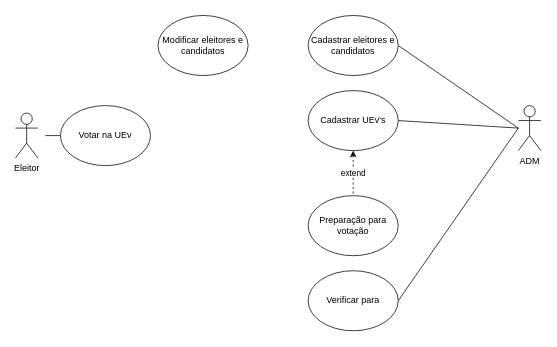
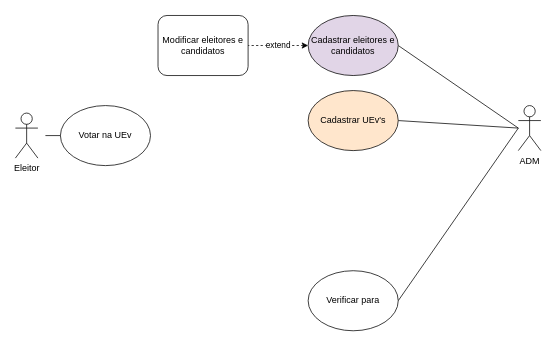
- <mxCell id="13" value="Modificar eleitores e candidatos" style="ellipse;whiteSpace=wrap;html=1;" vertex="1" parent="1"><mxGeometry x="210" y="20" width="120" height="80" as="geometry" /></mxCell>
+ <mxCell id="13" value="Modificar eleitores e candidatos" style="whiteSpace=wrap;html=1;rounded=1;" vertex="1" parent="1"><mxGeometry x="210" y="20" width="120" height="80" as="geometry" /></mxCell>
+ <mxCell id="4" value="extend" style="edgeStyle=orthogonalEdgeStyle;rounded=0;orthogonalLoop=1;jettySize=auto;html=1;exitX=0;exitY=0.5;exitDx=0;exitDy=0;entryX=1;entryY=0.5;entryDx=0;entryDy=0;dashed=1;endArrow=none;endFill=0;startArrow=classic;startFill=1;" edge="1" parent="1" source="6" target="13"><mxGeometry relative="1" as="geometry" /></mxCell>
- <mxCell id="6" value="Cadastrar eleitores e candidatos" style="ellipse;whiteSpace=wrap;html=1;" vertex="1" parent="1"><mxGeometry x="410" y="20" width="120" height="80" as="geometry" /></mxCell>
+ <mxCell id="6" value="Cadastrar eleitores e candidatos" style="ellipse;whiteSpace=wrap;html=1;fillColor=#e1d5e7;" vertex="1" parent="1"><mxGeometry x="410" y="20" width="120" height="80" as="geometry" /></mxCell>
- <mxCell id="10" value="Cadastrar UEv's" style="ellipse;whiteSpace=wrap;html=1;" vertex="1" parent="1"><mxGeometry x="410" y="120" width="120" height="80" as="geometry" /></mxCell>
+ <mxCell id="10" value="Cadastrar UEv's" style="ellipse;whiteSpace=wrap;html=1;fillColor=#ffe6cc;" vertex="1" parent="1"><mxGeometry x="410" y="120" width="120" height="80" as="geometry" /></mxCell>
- <mxCell id="9" value="extend" style="edgeStyle=orthogonalEdgeStyle;rounded=0;orthogonalLoop=1;jettySize=auto;html=1;exitX=0.5;exitY=1;exitDx=0;exitDy=0;entryX=0.5;entryY=0;entryDx=0;entryDy=0;startArrow=classic;startFill=1;endArrow=none;endFill=0;dashed=1;" edge="1" parent="1" source="10" target="15"><mxGeometry relative="1" as="geometry" /></mxCell>
- <mxCell id="15" value="Preparação para votação" style="ellipse;whiteSpace=wrap;html=1;" vertex="1" parent="1"><mxGeometry x="410" y="260" width="120" height="80" as="geometry" /></mxCell>
